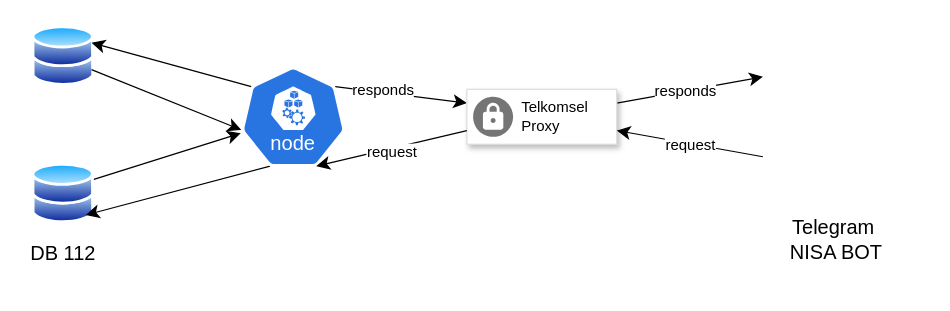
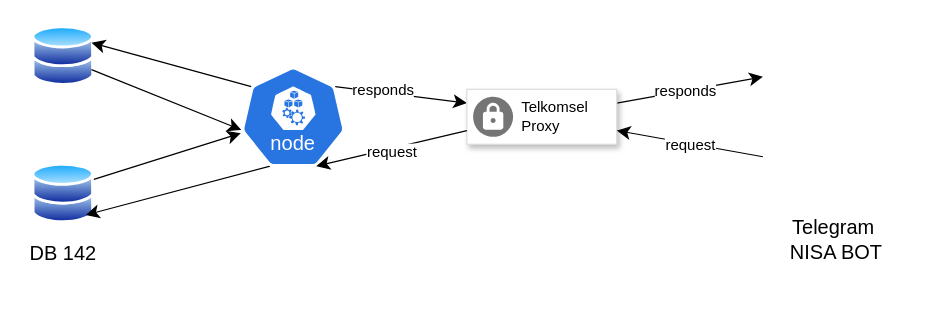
- <mxCell id="21" value="DB 112&lt;div&gt;&lt;br&gt;&lt;/div&gt;" style="text;strokeColor=none;fillColor=none;html=1;align=center;verticalAlign=middle;whiteSpace=wrap;rounded=0;fontSize=16;" vertex="1" parent="1"><mxGeometry x="20" y="197" width="60" height="30" as="geometry" /></mxCell>
+ <mxCell id="21" value="DB 142&lt;div&gt;&lt;br&gt;&lt;/div&gt;" style="text;strokeColor=none;fillColor=none;html=1;align=center;verticalAlign=middle;whiteSpace=wrap;rounded=0;fontSize=16;" vertex="1" parent="1"><mxGeometry x="20" y="197" width="60" height="30" as="geometry" /></mxCell>
